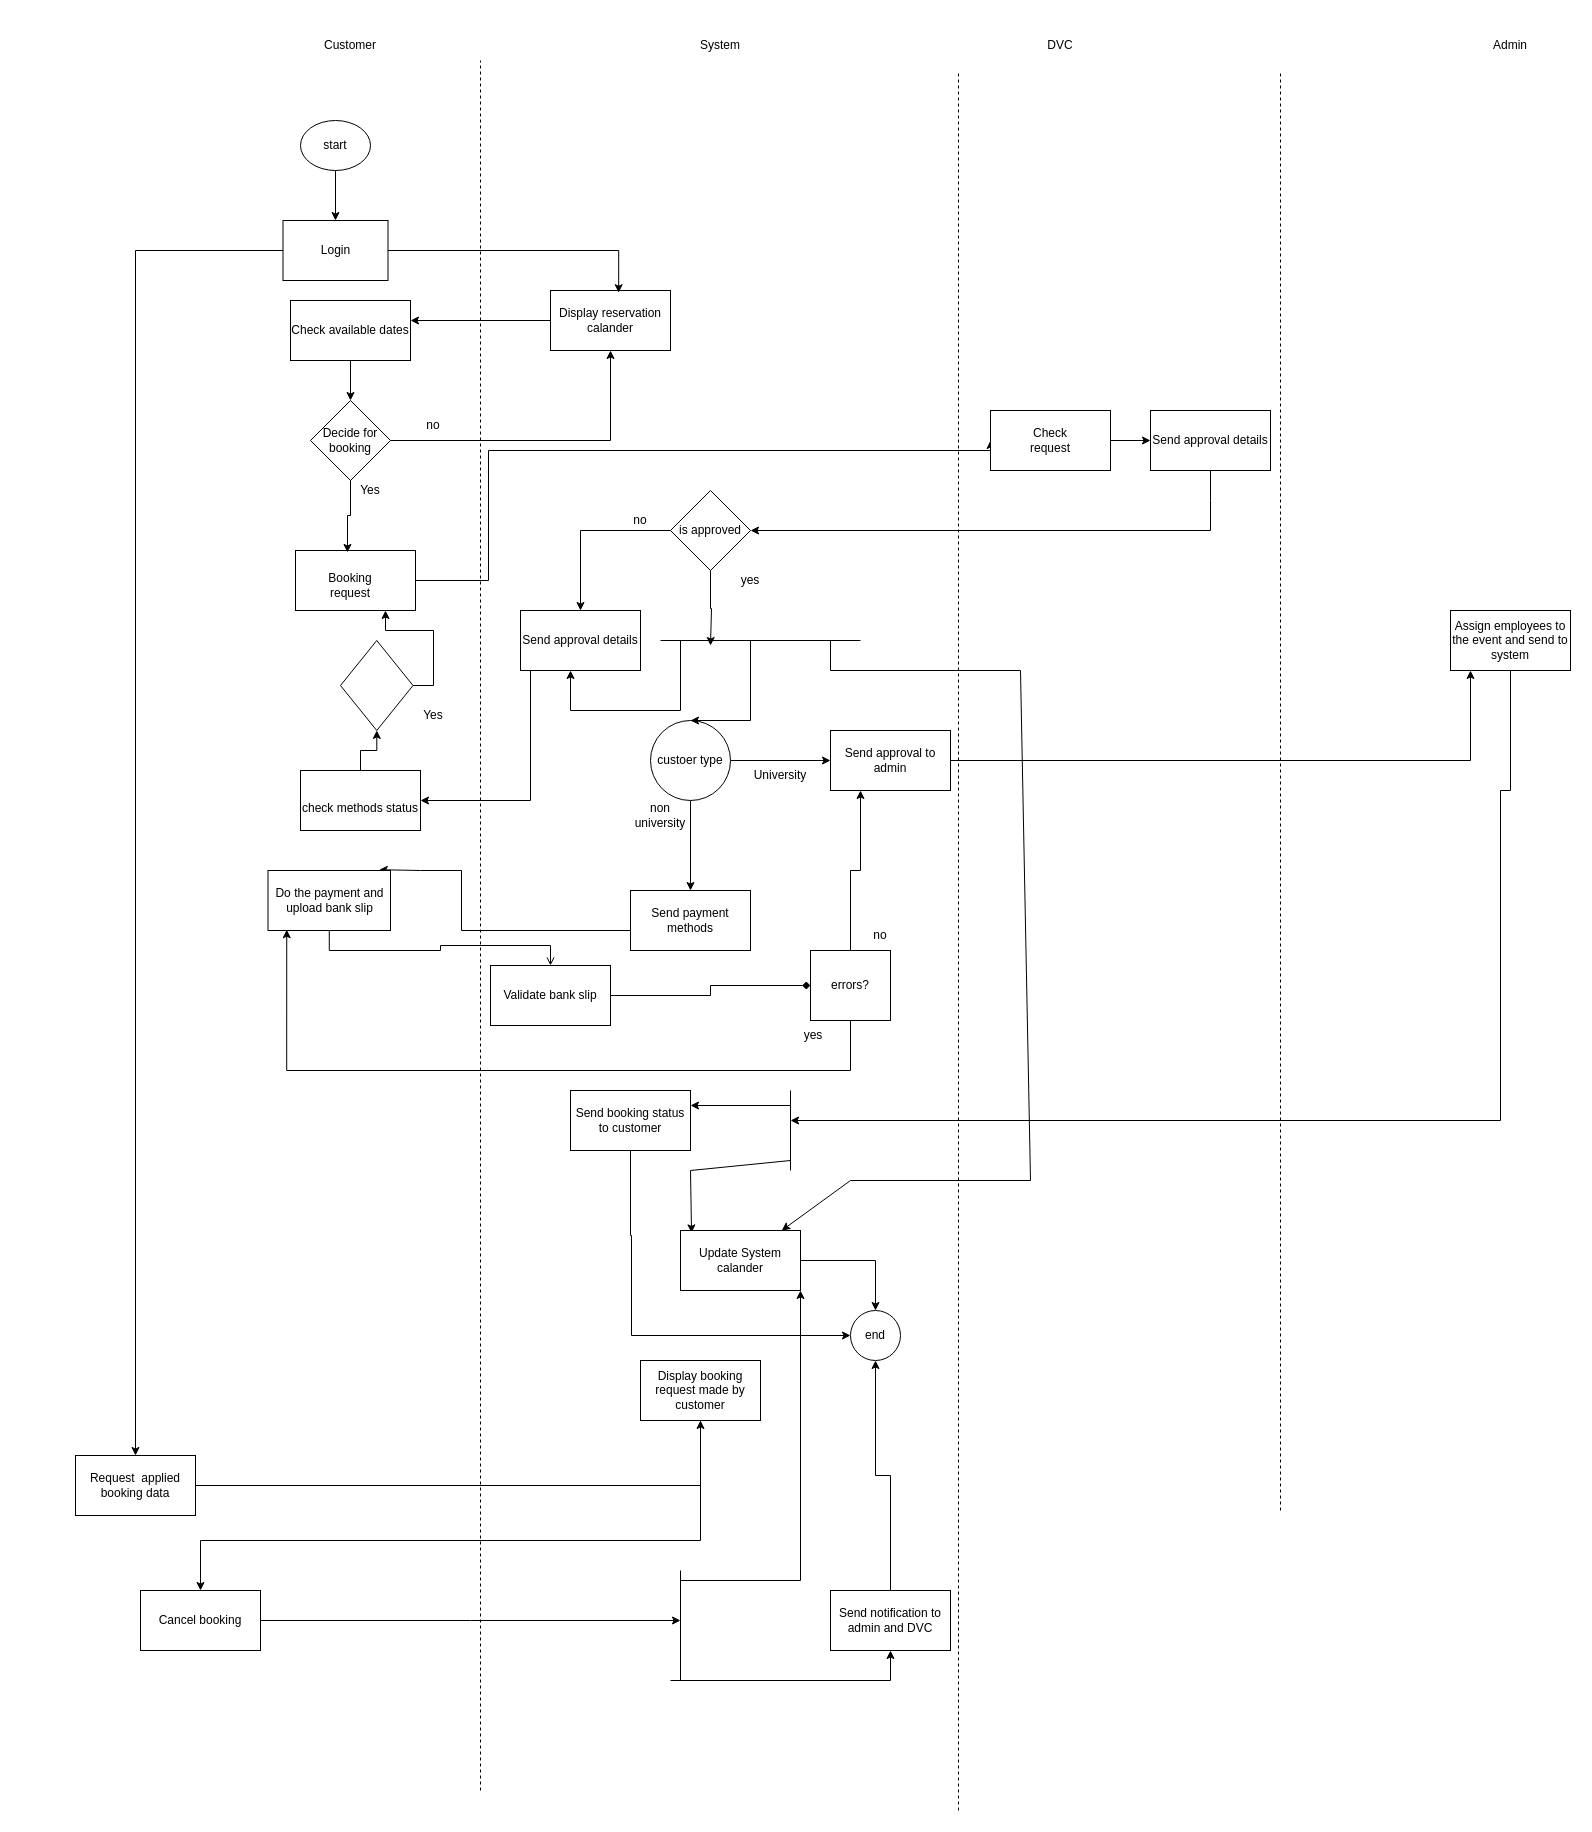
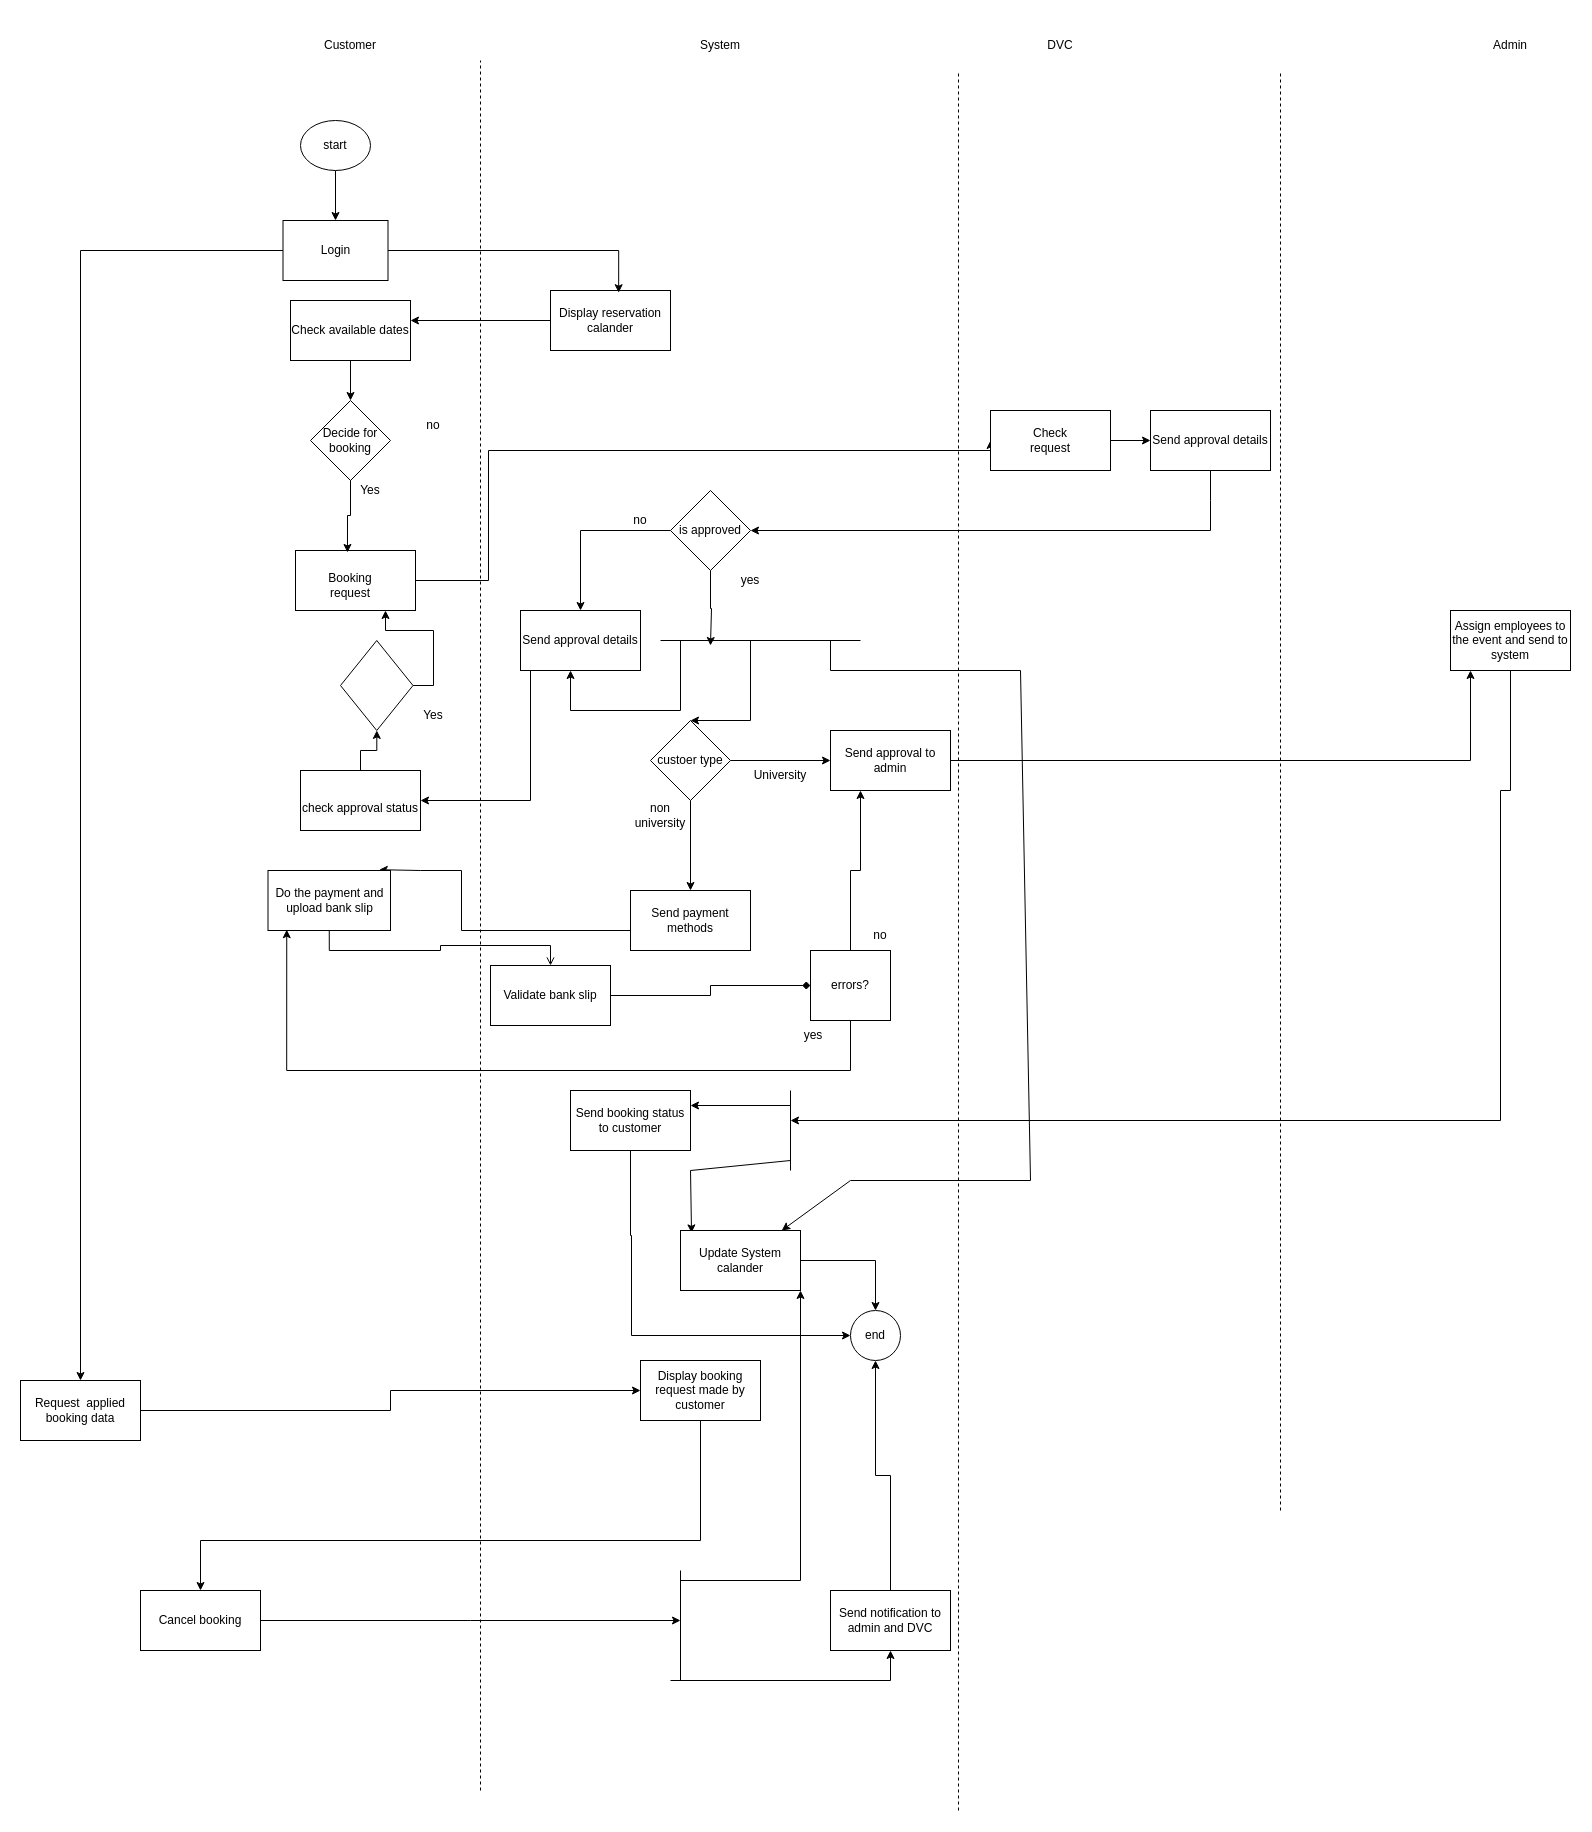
- <mxCell id="29" style="edgeStyle=orthogonalEdgeStyle;rounded=0;orthogonalLoop=1;jettySize=auto;html=1;" edge="1" parent="1" source="30" target="7"><mxGeometry relative="1" as="geometry"><mxPoint x="420" y="340" as="targetPoint" /></mxGeometry></mxCell>
- <mxCell id="51" value="custoer type" style="ellipse;whiteSpace=wrap;html=1;" vertex="1" parent="1"><mxGeometry x="650" y="720" width="80" height="80" as="geometry" /></mxCell>
+ <mxCell id="51" value="custoer type" style="rhombus;whiteSpace=wrap;html=1;" vertex="1" parent="1"><mxGeometry x="650" y="720" width="80" height="80" as="geometry" /></mxCell>
- <mxCell id="19" value="&lt;br&gt;&lt;span style=&quot;color: rgb(0, 0, 0); font-family: Helvetica; font-size: 12px; font-style: normal; font-variant-ligatures: normal; font-variant-caps: normal; font-weight: 400; letter-spacing: normal; orphans: 2; text-align: center; text-indent: 0px; text-transform: none; widows: 2; word-spacing: 0px; -webkit-text-stroke-width: 0px; background-color: rgb(251, 251, 251); text-decoration-thickness: initial; text-decoration-style: initial; text-decoration-color: initial; float: none; display: inline !important;&quot;&gt;check methods status&lt;/span&gt;&lt;br&gt;" style="whiteSpace=wrap;html=1;" parent="1" vertex="1"><mxGeometry x="300" y="770" width="120" height="60" as="geometry" /></mxCell>
+ <mxCell id="19" value="&lt;br&gt;&lt;span style=&quot;color: rgb(0, 0, 0); font-family: Helvetica; font-size: 12px; font-style: normal; font-variant-ligatures: normal; font-variant-caps: normal; font-weight: 400; letter-spacing: normal; orphans: 2; text-align: center; text-indent: 0px; text-transform: none; widows: 2; word-spacing: 0px; -webkit-text-stroke-width: 0px; background-color: rgb(251, 251, 251); text-decoration-thickness: initial; text-decoration-style: initial; text-decoration-color: initial; float: none; display: inline !important;&quot;&gt;check approval status&lt;/span&gt;&lt;br&gt;" style="whiteSpace=wrap;html=1;" parent="1" vertex="1"><mxGeometry x="300" y="770" width="120" height="60" as="geometry" /></mxCell>
- <mxCell id="76" value="Request&amp;nbsp; applied booking data" style="rounded=0;whiteSpace=wrap;html=1;" vertex="1" parent="1"><mxGeometry x="75" y="1455" width="120" height="60" as="geometry" /></mxCell>
+ <mxCell id="76" value="Request&amp;nbsp; applied booking data" style="rounded=0;whiteSpace=wrap;html=1;" vertex="1" parent="1"><mxGeometry x="20" y="1380" width="120" height="60" as="geometry" /></mxCell>
